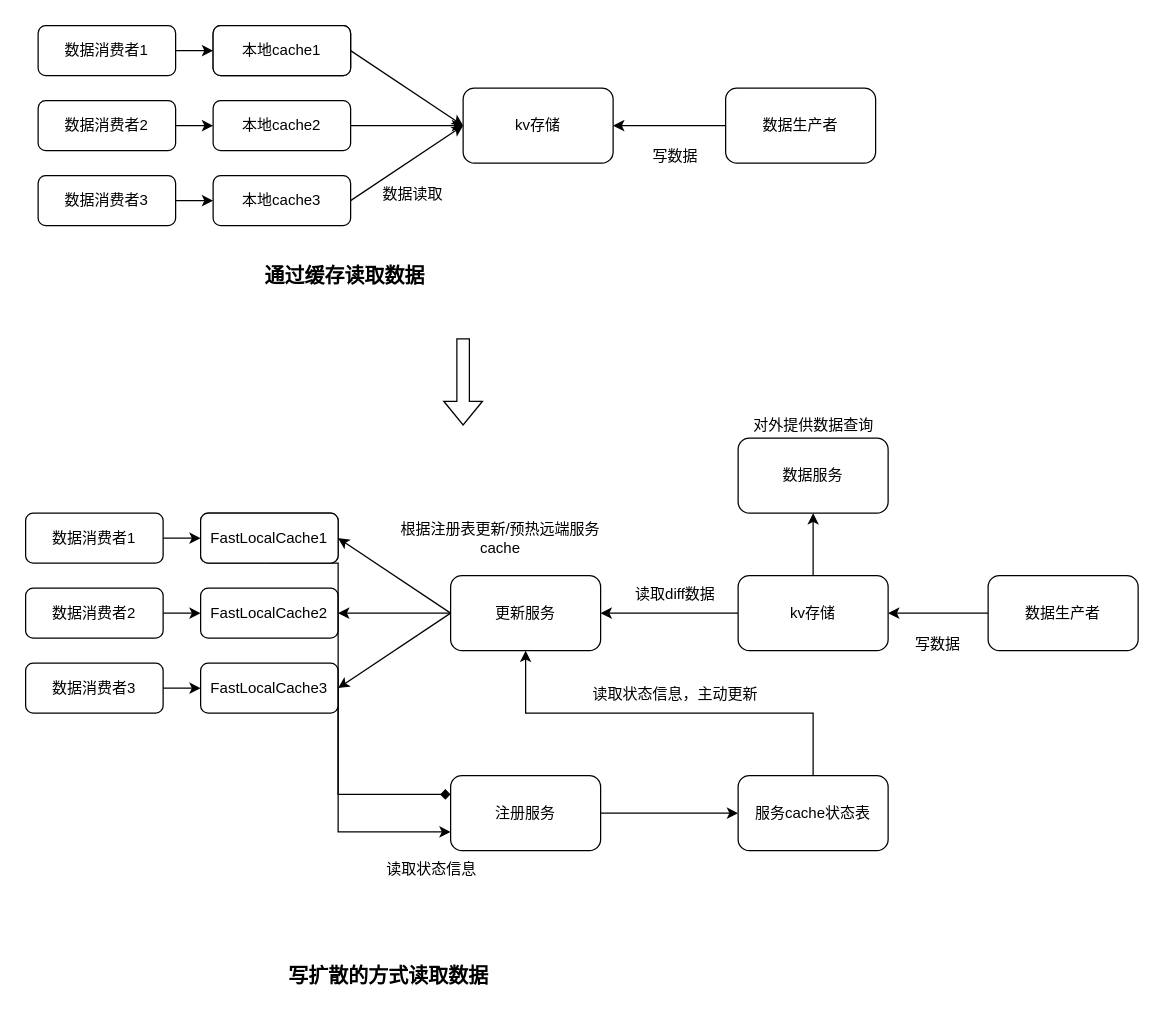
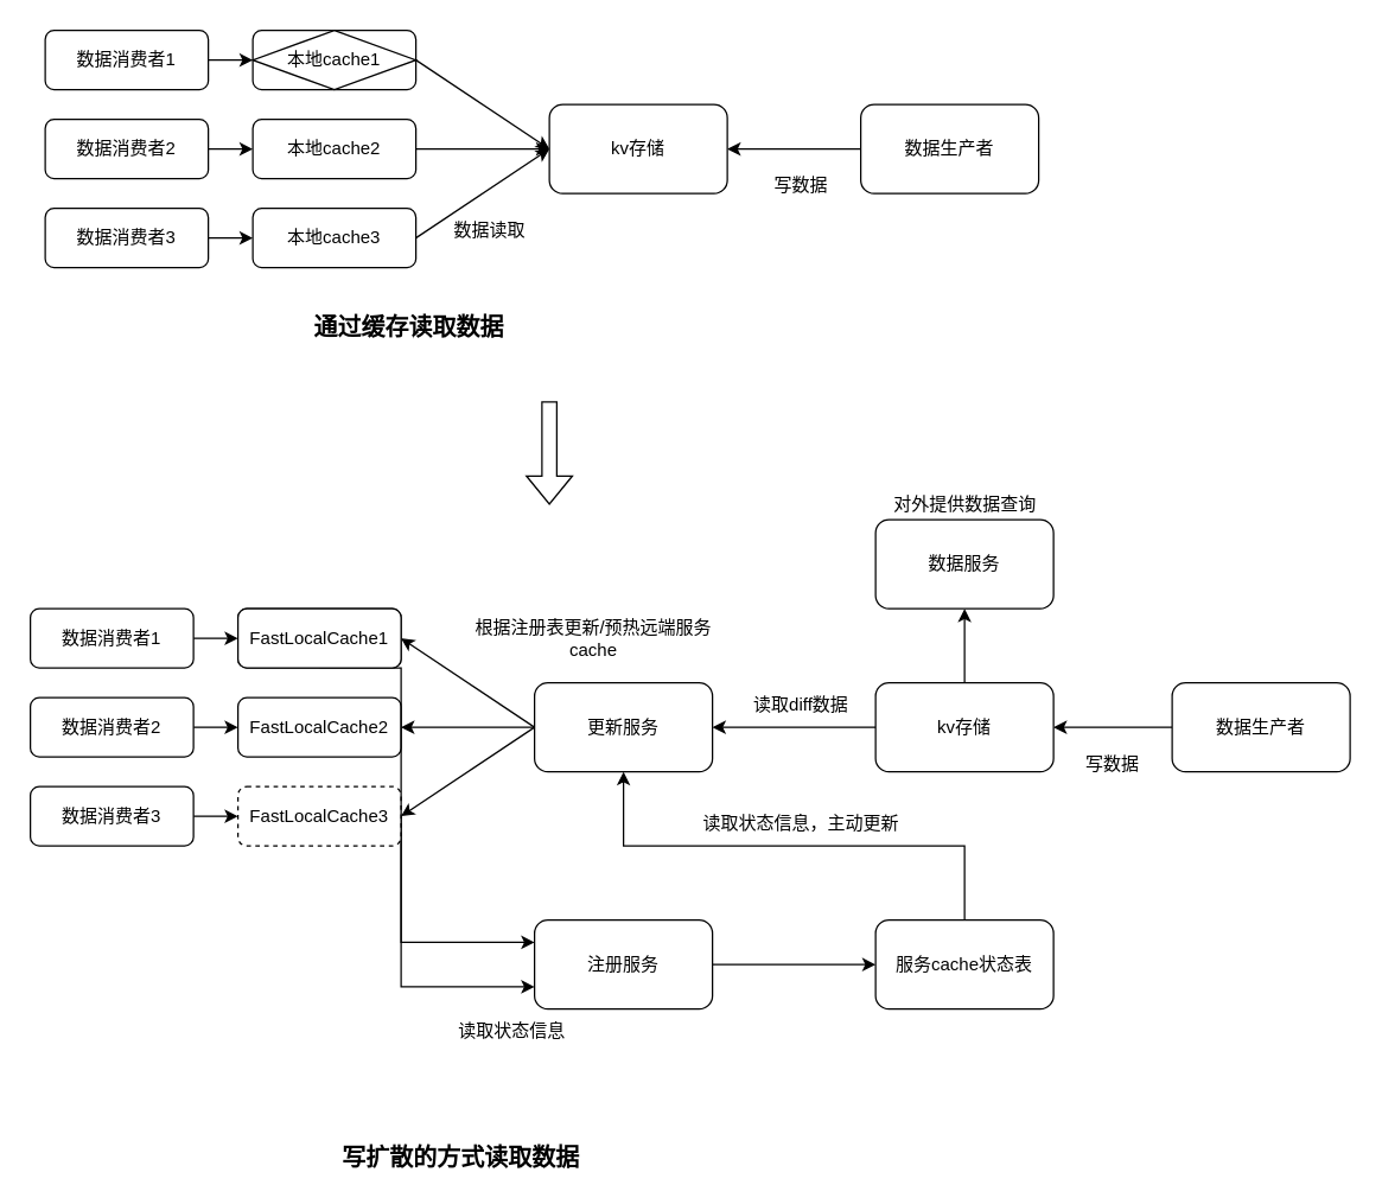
- <mxCell id="13" value="本地cache1" style="rounded=1;whiteSpace=wrap;html=1;" vertex="1" parent="1"><mxGeometry x="170" y="20" width="110" height="40" as="geometry" /></mxCell>
+ <mxCell id="13" value="本地cache1" style="rhombus;whiteSpace=wrap;html=1;" vertex="1" parent="1"><mxGeometry x="170" y="20" width="110" height="40" as="geometry" /></mxCell>
- <mxCell id="30" value="FastLocalCache3" style="rounded=1;whiteSpace=wrap;html=1;" vertex="1" parent="1"><mxGeometry x="160" y="530" width="110" height="40" as="geometry" /></mxCell>
+ <mxCell id="30" value="FastLocalCache3" style="rounded=1;whiteSpace=wrap;html=1;dashed=1;" vertex="1" parent="1"><mxGeometry x="160" y="530" width="110" height="40" as="geometry" /></mxCell>
- <mxCell id="33" style="edgeStyle=orthogonalEdgeStyle;rounded=0;orthogonalLoop=1;jettySize=auto;html=1;exitX=0.5;exitY=1;exitDx=0;exitDy=0;entryX=0;entryY=0.25;entryDx=0;entryDy=0;endArrow=diamond;" edge="1" parent="1" source="34" target="43"><mxGeometry relative="1" as="geometry"><Array as="points"><mxPoint x="270" y="450" /><mxPoint x="270" y="635" /></Array></mxGeometry></mxCell>
+ <mxCell id="33" style="edgeStyle=orthogonalEdgeStyle;rounded=0;orthogonalLoop=1;jettySize=auto;html=1;exitX=0.5;exitY=1;exitDx=0;exitDy=0;entryX=0;entryY=0.25;entryDx=0;entryDy=0;" edge="1" parent="1" source="34" target="43"><mxGeometry relative="1" as="geometry"><Array as="points"><mxPoint x="270" y="450" /><mxPoint x="270" y="635" /></Array></mxGeometry></mxCell>
